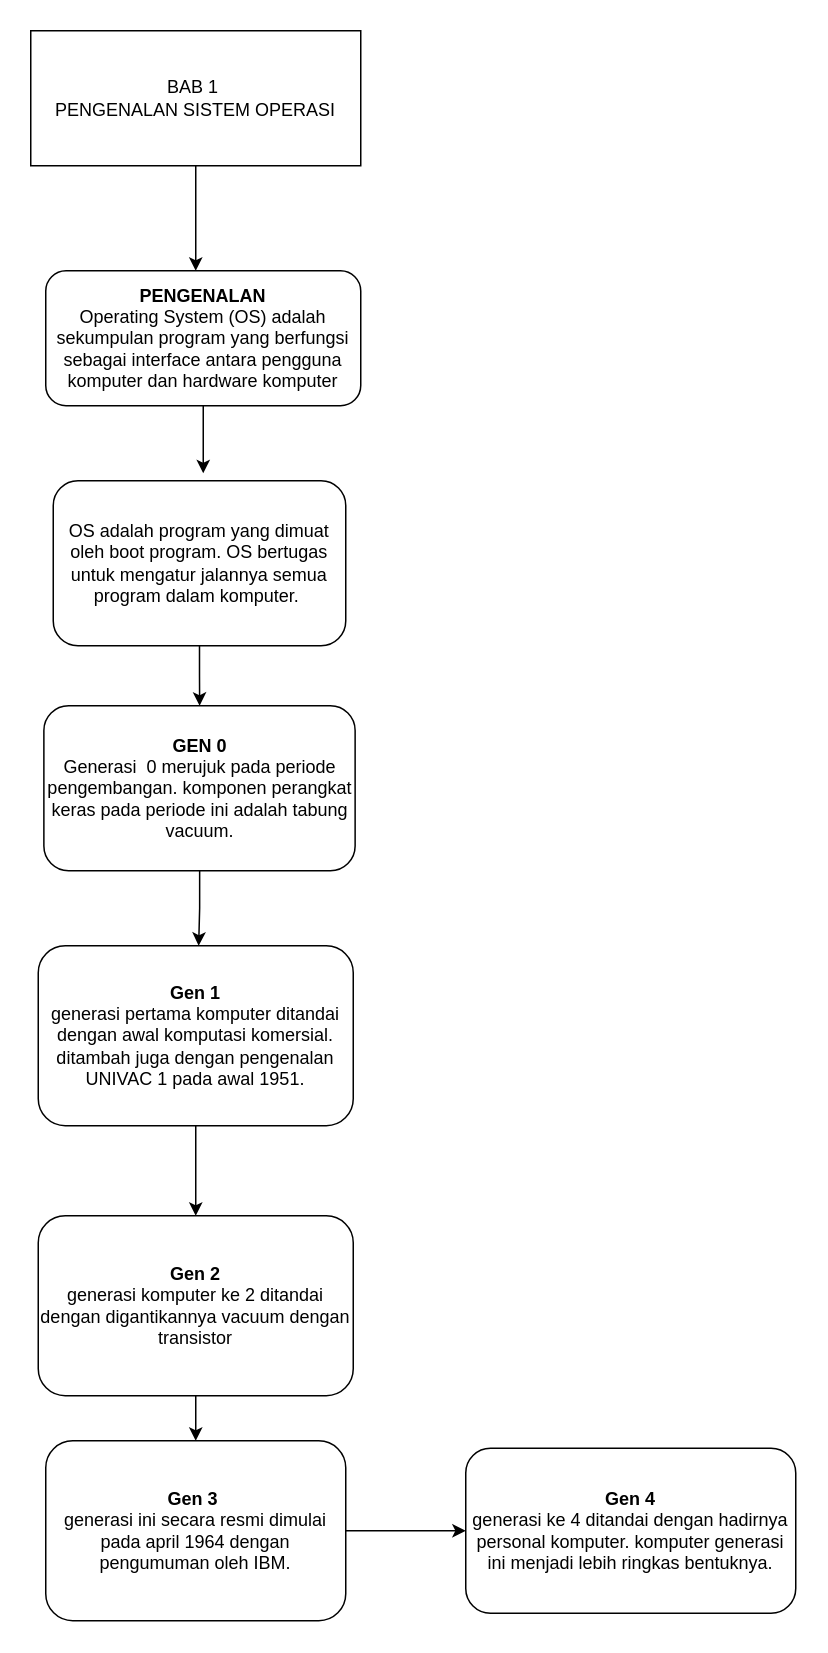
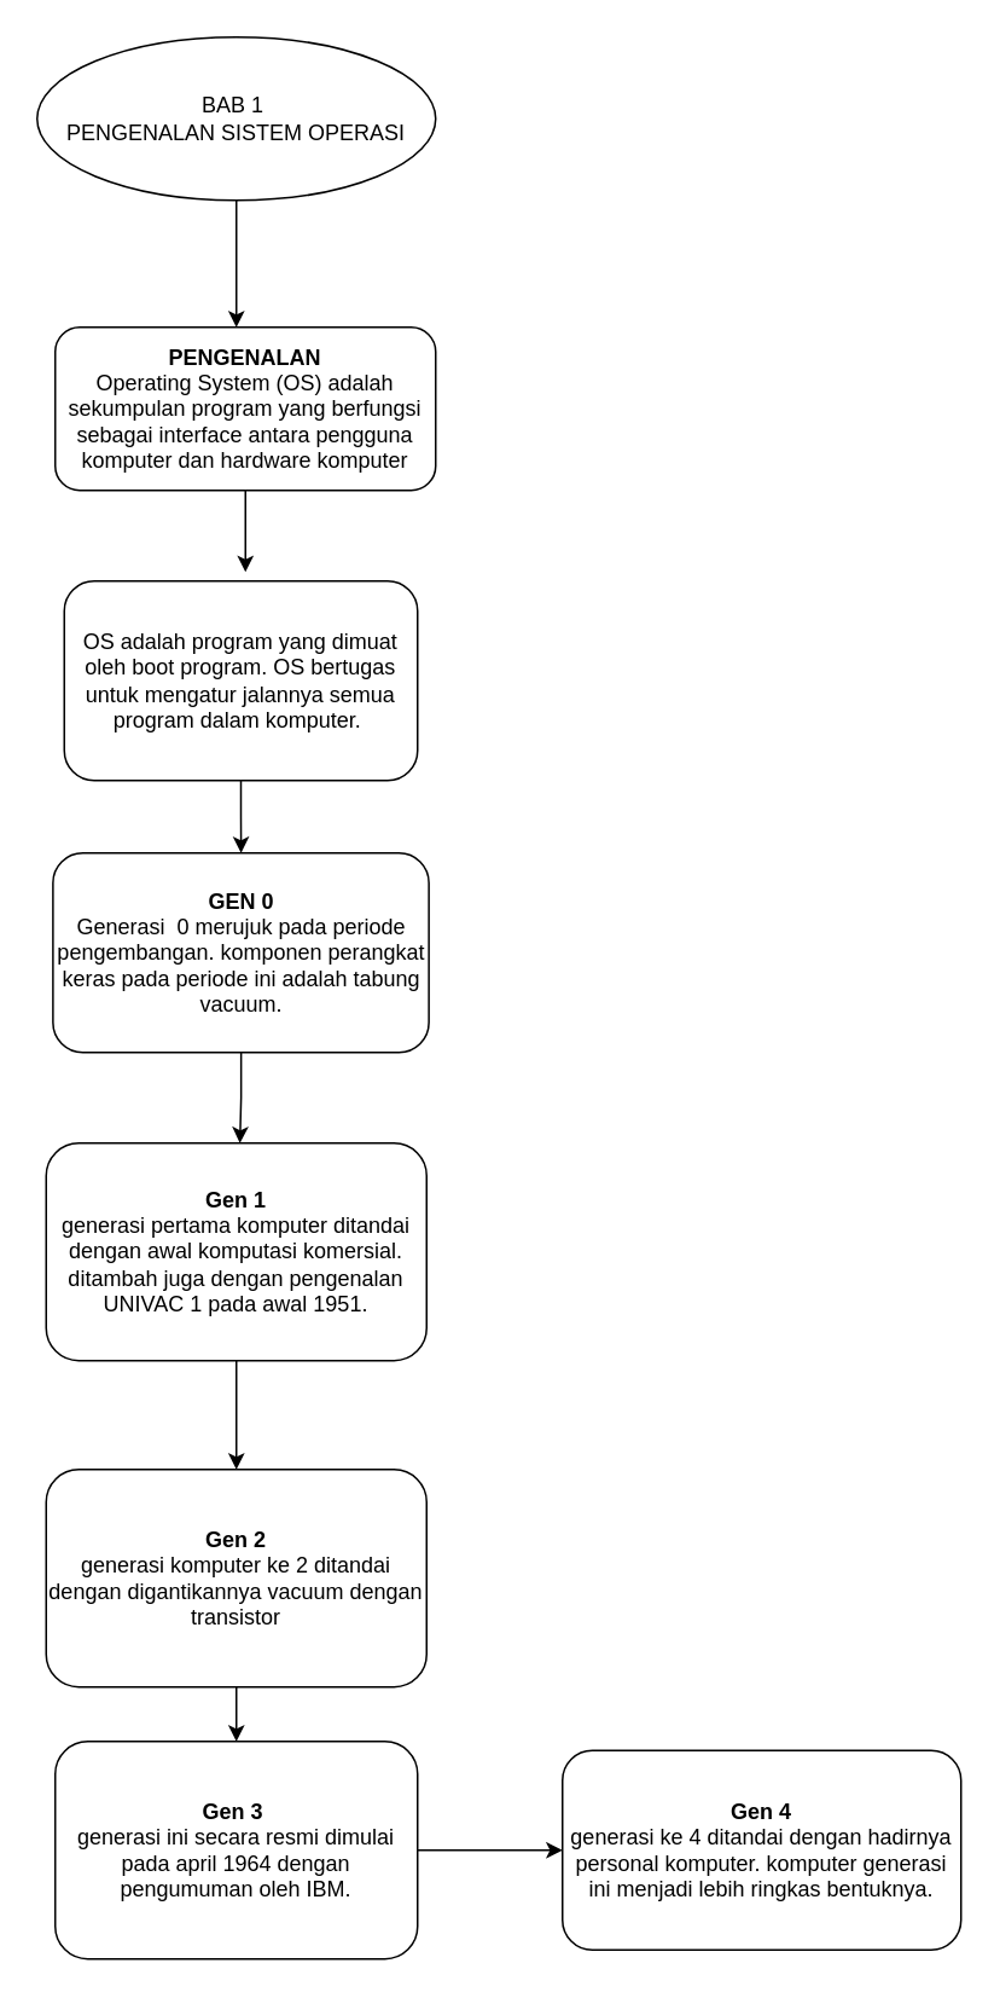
- <mxCell id="3" value="BAB 1&amp;nbsp;&lt;div&gt;PENGENALAN SISTEM OPERASI&lt;/div&gt;" style="rounded=0;whiteSpace=wrap;html=1;" vertex="1" parent="1"><mxGeometry x="20" y="20" width="220" height="90" as="geometry" /></mxCell>
+ <mxCell id="3" value="BAB 1&amp;nbsp;&lt;div&gt;PENGENALAN SISTEM OPERASI&lt;/div&gt;" style="ellipse;whiteSpace=wrap;html=1;" vertex="1" parent="1"><mxGeometry x="20" y="20" width="220" height="90" as="geometry" /></mxCell>
